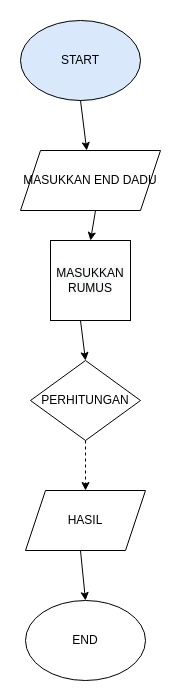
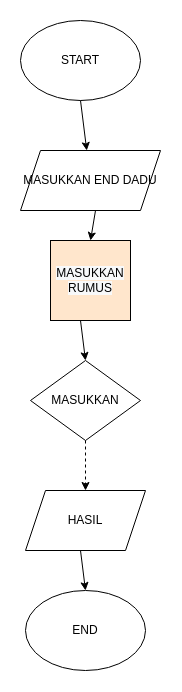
- <mxCell id="2" value="START" style="ellipse;whiteSpace=wrap;html=1;fillColor=#dae8fc;" parent="1" vertex="1"><mxGeometry x="20" y="20" width="120" height="80" as="geometry" /></mxCell>
+ <mxCell id="2" value="START" style="ellipse;whiteSpace=wrap;html=1;" parent="1" vertex="1"><mxGeometry x="20" y="20" width="120" height="80" as="geometry" /></mxCell>
- <mxCell id="6" value="&#10;&#10;&lt;span style=&quot;color: rgb(0, 0, 0); font-family: helvetica; font-size: 12px; font-style: normal; font-weight: 400; letter-spacing: normal; text-align: center; text-indent: 0px; text-transform: none; word-spacing: 0px; background-color: rgb(248, 249, 250); display: inline; float: none;&quot;&gt;MASUKKAN RUMUS&lt;/span&gt;&#10;&#10;" style="whiteSpace=wrap;html=1;aspect=fixed;" parent="1" vertex="1"><mxGeometry x="50" y="240" width="80" height="80" as="geometry" /></mxCell>
+ <mxCell id="6" value="&#10;&#10;&lt;span style=&quot;color: rgb(0, 0, 0); font-family: helvetica; font-size: 12px; font-style: normal; font-weight: 400; letter-spacing: normal; text-align: center; text-indent: 0px; text-transform: none; word-spacing: 0px; background-color: rgb(248, 249, 250); display: inline; float: none;&quot;&gt;MASUKKAN RUMUS&lt;/span&gt;&#10;&#10;" style="whiteSpace=wrap;html=1;aspect=fixed;fillColor=#ffe6cc;" parent="1" vertex="1"><mxGeometry x="50" y="240" width="80" height="80" as="geometry" /></mxCell>
- <mxCell id="5" value="PERHITUNGAN" style="rhombus;whiteSpace=wrap;html=1;" parent="1" vertex="1"><mxGeometry x="30" y="360" width="110" height="80" as="geometry" /></mxCell>
+ <mxCell id="5" value="MASUKKAN" style="rhombus;whiteSpace=wrap;html=1;" parent="1" vertex="1"><mxGeometry x="30" y="360" width="110" height="80" as="geometry" /></mxCell>
- <mxCell id="3" value="END" style="ellipse;whiteSpace=wrap;html=1;" parent="1" vertex="1"><mxGeometry x="25" y="600" width="120" height="80" as="geometry" /></mxCell>
+ <mxCell id="3" value="END" style="ellipse;whiteSpace=wrap;html=1;" parent="1" vertex="1"><mxGeometry x="25" y="590" width="120" height="80" as="geometry" /></mxCell>
